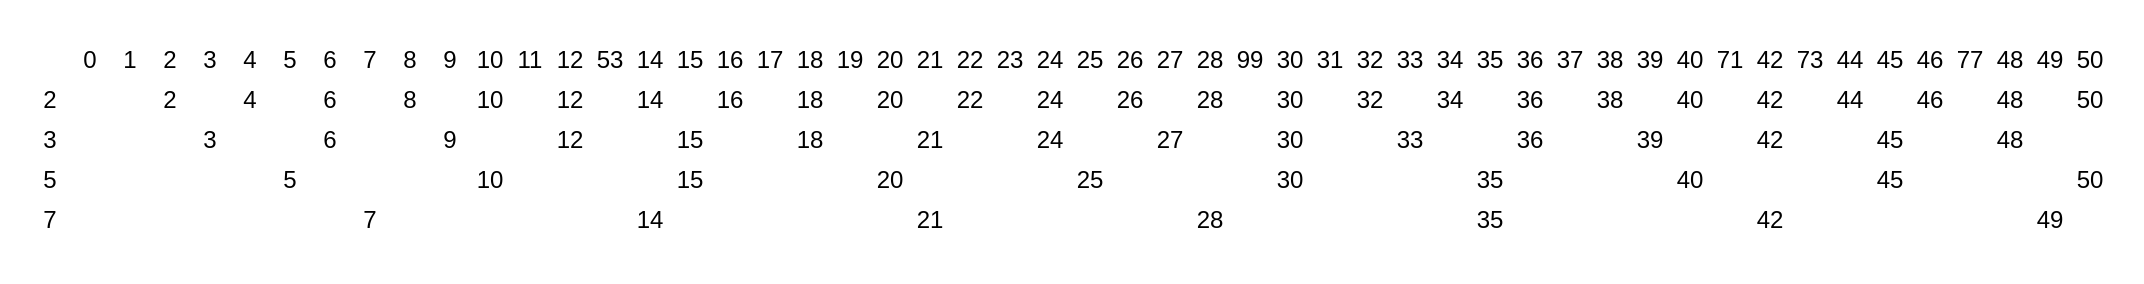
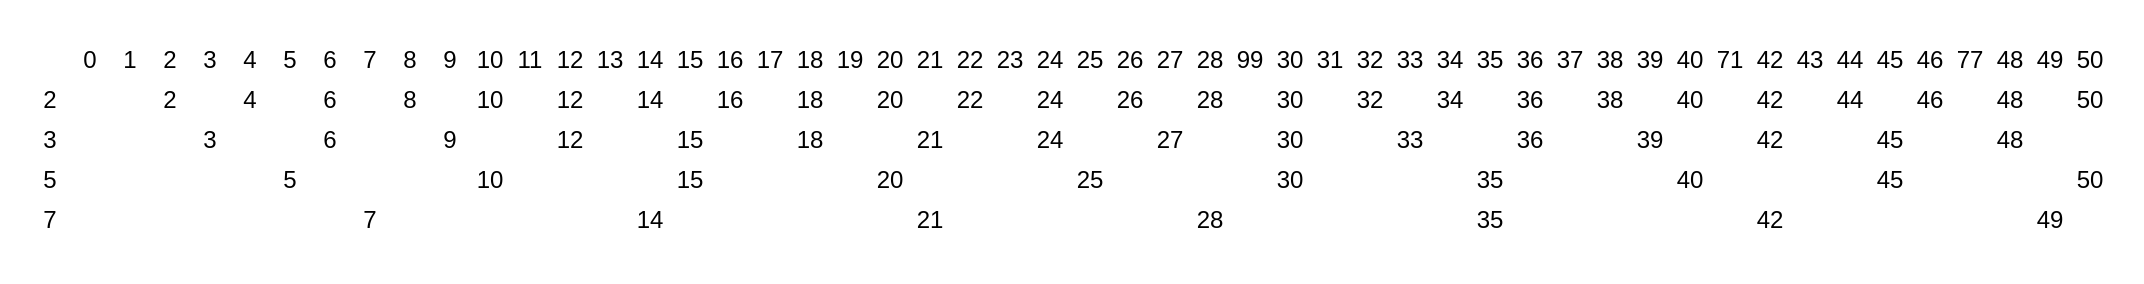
- <mxCell id="15" value="53" style="text;html=1;strokeColor=none;fillColor=none;align=center;verticalAlign=middle;whiteSpace=wrap;rounded=0;" vertex="1" parent="1"><mxGeometry x="300" y="20" width="10" height="20" as="geometry" /></mxCell>
+ <mxCell id="15" value="13" style="text;html=1;strokeColor=none;fillColor=none;align=center;verticalAlign=middle;whiteSpace=wrap;rounded=0;" vertex="1" parent="1"><mxGeometry x="300" y="20" width="10" height="20" as="geometry" /></mxCell>
- <mxCell id="45" value="73" style="text;html=1;strokeColor=none;fillColor=none;align=center;verticalAlign=middle;whiteSpace=wrap;rounded=0;" vertex="1" parent="1"><mxGeometry x="900" y="20" width="10" height="20" as="geometry" /></mxCell>
+ <mxCell id="45" value="43" style="text;html=1;strokeColor=none;fillColor=none;align=center;verticalAlign=middle;whiteSpace=wrap;rounded=0;" vertex="1" parent="1"><mxGeometry x="900" y="20" width="10" height="20" as="geometry" /></mxCell>
